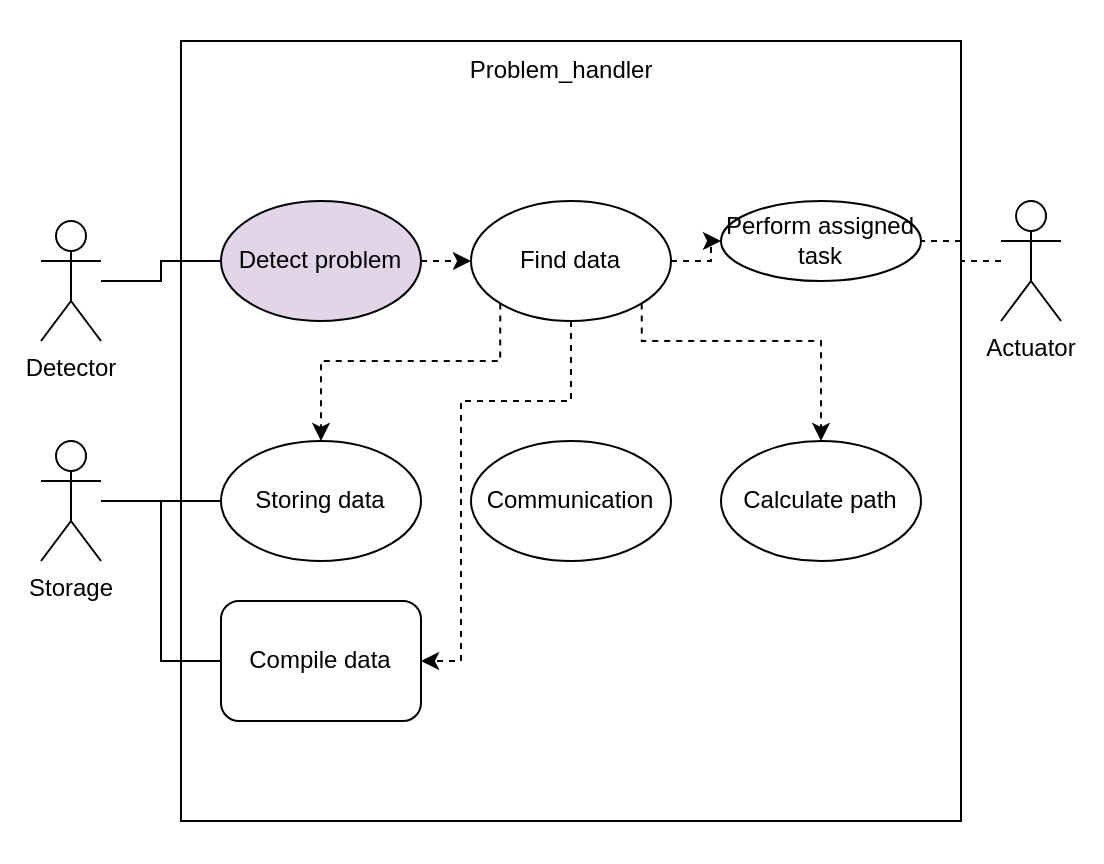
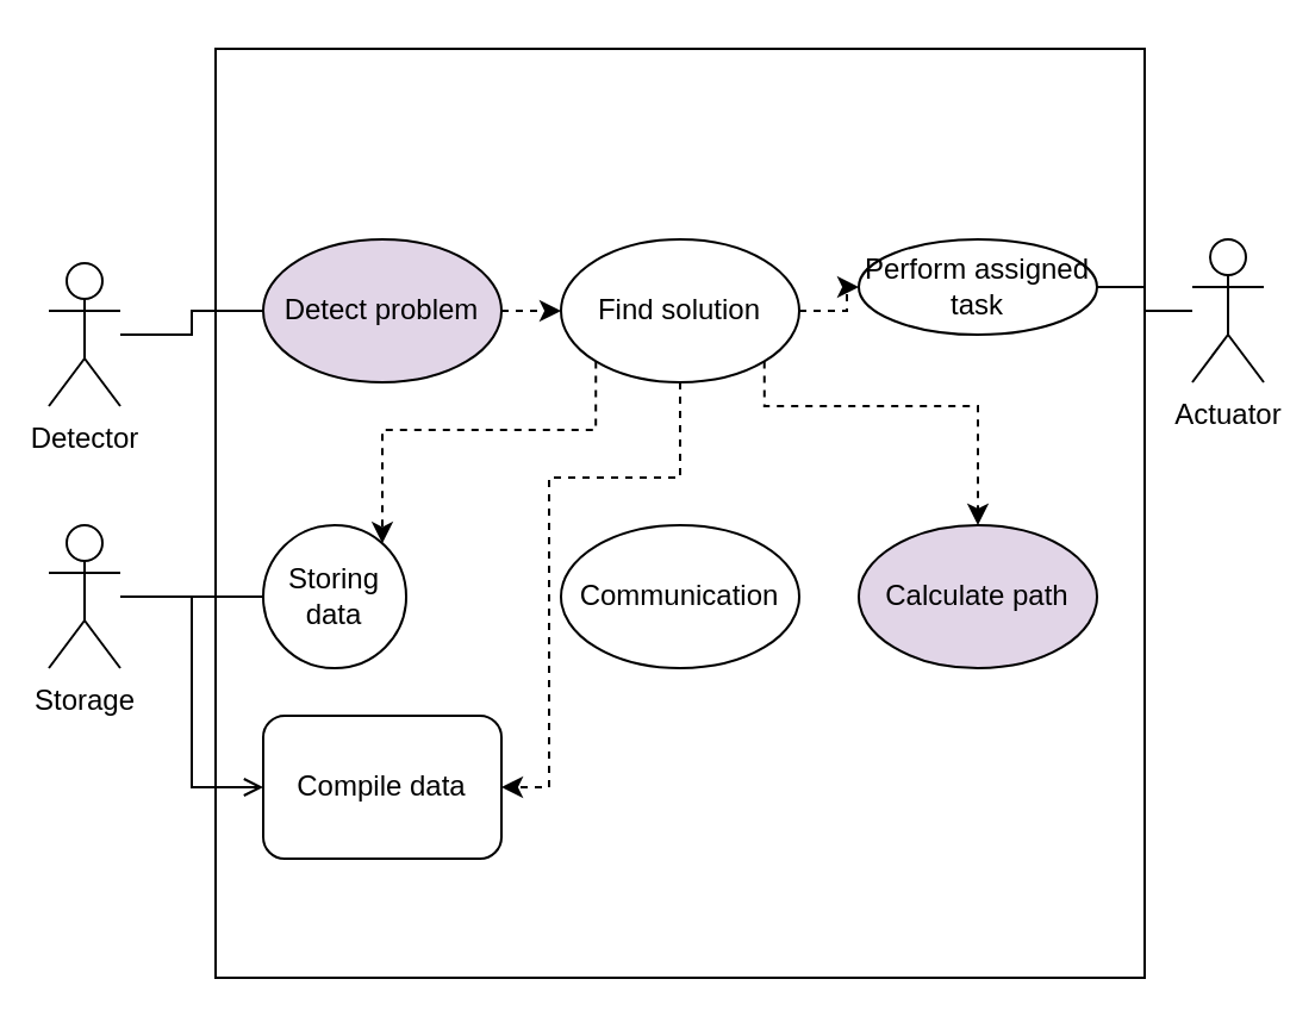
- <mxCell id="22" value="Problem_handler" style="text;html=1;align=center;verticalAlign=middle;resizable=0;points=[];autosize=1;strokeColor=none;fillColor=none;" parent="1" vertex="1"><mxGeometry x="225" y="20" width="110" height="30" as="geometry" /></mxCell>
- <mxCell id="16" value="Find data" style="ellipse;whiteSpace=wrap;html=1;" parent="1" vertex="1"><mxGeometry x="235" y="100" width="100" height="60" as="geometry" /></mxCell>
+ <mxCell id="16" value="Find solution" style="ellipse;whiteSpace=wrap;html=1;" parent="1" vertex="1"><mxGeometry x="235" y="100" width="100" height="60" as="geometry" /></mxCell>
- <mxCell id="8" style="edgeStyle=orthogonalEdgeStyle;rounded=0;orthogonalLoop=1;jettySize=auto;html=1;entryX=1;entryY=0.5;entryDx=0;entryDy=0;startArrow=none;startFill=0;endArrow=none;endFill=0;dashed=1;" parent="1" source="9" target="21" edge="1"><mxGeometry relative="1" as="geometry" /></mxCell>
+ <mxCell id="8" style="edgeStyle=orthogonalEdgeStyle;rounded=0;orthogonalLoop=1;jettySize=auto;html=1;entryX=1;entryY=0.5;entryDx=0;entryDy=0;startArrow=none;startFill=0;endArrow=none;endFill=0;" parent="1" source="9" target="21" edge="1"><mxGeometry relative="1" as="geometry" /></mxCell>
- <mxCell id="20" value="Storing data" style="ellipse;whiteSpace=wrap;html=1;" parent="1" vertex="1"><mxGeometry x="110" y="220" width="100" height="60" as="geometry" /></mxCell>
+ <mxCell id="20" value="Storing data" style="ellipse;whiteSpace=wrap;html=1;" parent="1" vertex="1"><mxGeometry x="110" y="220" width="60" height="60" as="geometry" /></mxCell>
- <mxCell id="19" value="Calculate path" style="ellipse;whiteSpace=wrap;html=1;" parent="1" vertex="1"><mxGeometry x="360" y="220" width="100" height="60" as="geometry" /></mxCell>
+ <mxCell id="19" value="Calculate path" style="ellipse;whiteSpace=wrap;html=1;fillColor=#e1d5e7;" parent="1" vertex="1"><mxGeometry x="360" y="220" width="100" height="60" as="geometry" /></mxCell>
- <mxCell id="6" style="edgeStyle=orthogonalEdgeStyle;rounded=0;orthogonalLoop=1;jettySize=auto;html=1;entryX=0;entryY=0.5;entryDx=0;entryDy=0;startArrow=none;startFill=0;endArrow=none;endFill=0;" parent="1" source="7" target="17" edge="1"><mxGeometry relative="1" as="geometry" /></mxCell>
+ <mxCell id="6" style="edgeStyle=orthogonalEdgeStyle;rounded=0;orthogonalLoop=1;jettySize=auto;html=1;entryX=0;entryY=0.5;entryDx=0;entryDy=0;startArrow=none;startFill=0;endArrow=open;endFill=0;" parent="1" source="7" target="17" edge="1"><mxGeometry relative="1" as="geometry" /></mxCell>
